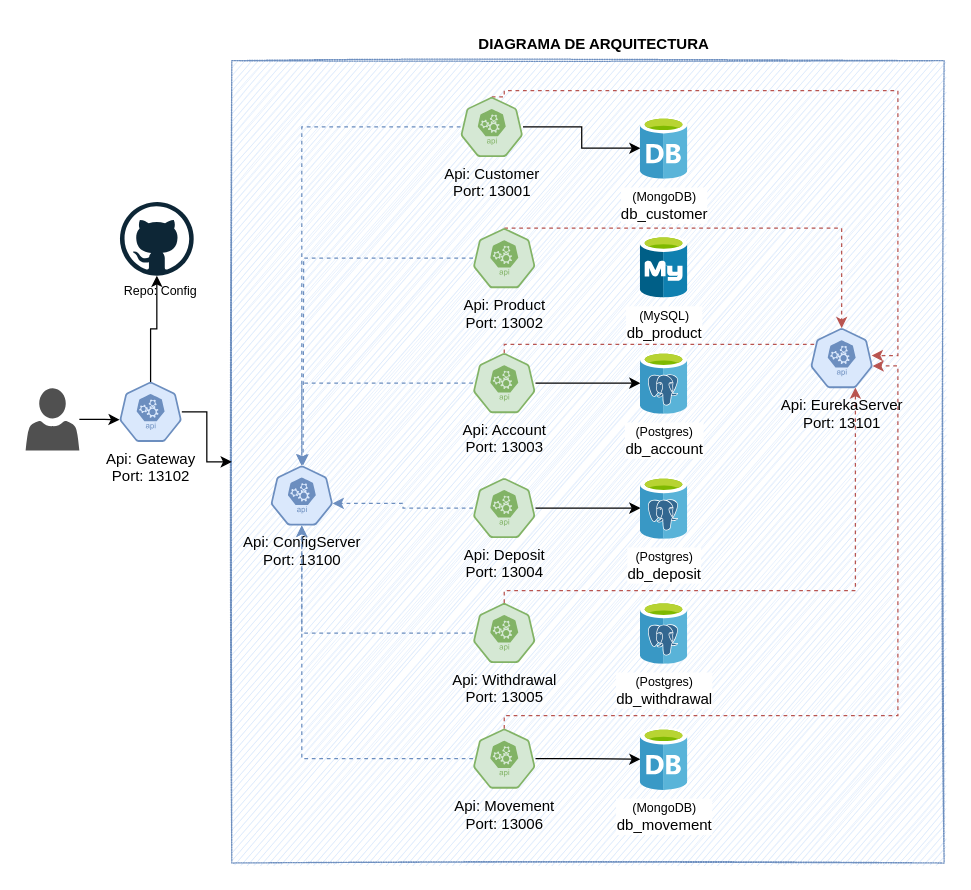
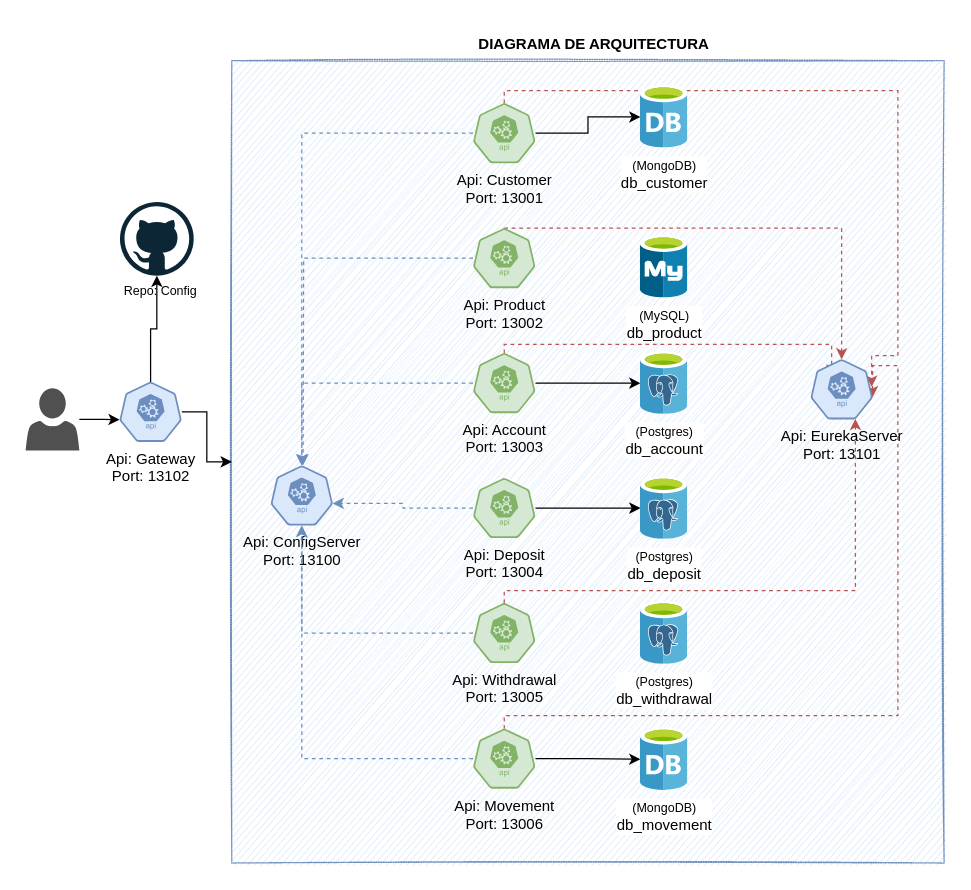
- <mxCell id="19" value="Api: Customer&lt;br&gt;Port: 13001" style="sketch=0;html=1;dashed=0;whitespace=wrap;fillColor=#d5e8d4;strokeColor=#82b366;points=[[0.005,0.63,0],[0.1,0.2,0],[0.9,0.2,0],[0.5,0,0],[0.995,0.63,0],[0.72,0.99,0],[0.5,1,0],[0.28,0.99,0]];verticalLabelPosition=bottom;align=center;verticalAlign=top;shape=mxgraph.kubernetes.icon;prIcon=api" vertex="1" parent="1"><mxGeometry x="368" y="77" width="50" height="48" as="geometry" /></mxCell>
+ <mxCell id="19" value="Api: Customer&lt;br&gt;Port: 13001" style="sketch=0;html=1;dashed=0;whitespace=wrap;fillColor=#d5e8d4;strokeColor=#82b366;points=[[0.005,0.63,0],[0.1,0.2,0],[0.9,0.2,0],[0.5,0,0],[0.995,0.63,0],[0.72,0.99,0],[0.5,1,0],[0.28,0.99,0]];verticalLabelPosition=bottom;align=center;verticalAlign=top;shape=mxgraph.kubernetes.icon;prIcon=api" vertex="1" parent="1"><mxGeometry x="378" y="82" width="50" height="48" as="geometry" /></mxCell>
- <mxCell id="31" value="&lt;font style=&quot;font-size: 10px;&quot;&gt;(MongoDB)&lt;/font&gt;&lt;br&gt;db_customer" style="sketch=0;aspect=fixed;html=1;points=[];align=center;image;fontSize=12;image=img/lib/mscae/Database_General.svg;" vertex="1" parent="1"><mxGeometry x="512" y="93" width="38" height="50" as="geometry" /></mxCell>
+ <mxCell id="31" value="&lt;font style=&quot;font-size: 10px;&quot;&gt;(MongoDB)&lt;/font&gt;&lt;br&gt;db_customer" style="sketch=0;aspect=fixed;html=1;points=[];align=center;image;fontSize=12;image=img/lib/mscae/Database_General.svg;" vertex="1" parent="1"><mxGeometry x="512" y="68" width="38" height="50" as="geometry" /></mxCell>
- <mxCell id="30" value="Api: EurekaServer&lt;br&gt;Port: 13101" style="sketch=0;html=1;dashed=0;whitespace=wrap;fillColor=#dae8fc;strokeColor=#6c8ebf;points=[[0.005,0.63,0],[0.1,0.2,0],[0.9,0.2,0],[0.5,0,0],[0.995,0.63,0],[0.72,0.99,0],[0.5,1,0],[0.28,0.99,0]];verticalLabelPosition=bottom;align=center;verticalAlign=top;shape=mxgraph.kubernetes.icon;prIcon=api" vertex="1" parent="1"><mxGeometry x="648" y="262" width="50" height="48" as="geometry" /></mxCell>
+ <mxCell id="30" value="Api: EurekaServer&lt;br&gt;Port: 13101" style="sketch=0;html=1;dashed=0;whitespace=wrap;fillColor=#dae8fc;strokeColor=#6c8ebf;points=[[0.005,0.63,0],[0.1,0.2,0],[0.9,0.2,0],[0.5,0,0],[0.995,0.63,0],[0.72,0.99,0],[0.5,1,0],[0.28,0.99,0]];verticalLabelPosition=bottom;align=center;verticalAlign=top;shape=mxgraph.kubernetes.icon;prIcon=api" vertex="1" parent="1"><mxGeometry x="648" y="287" width="50" height="48" as="geometry" /></mxCell>
